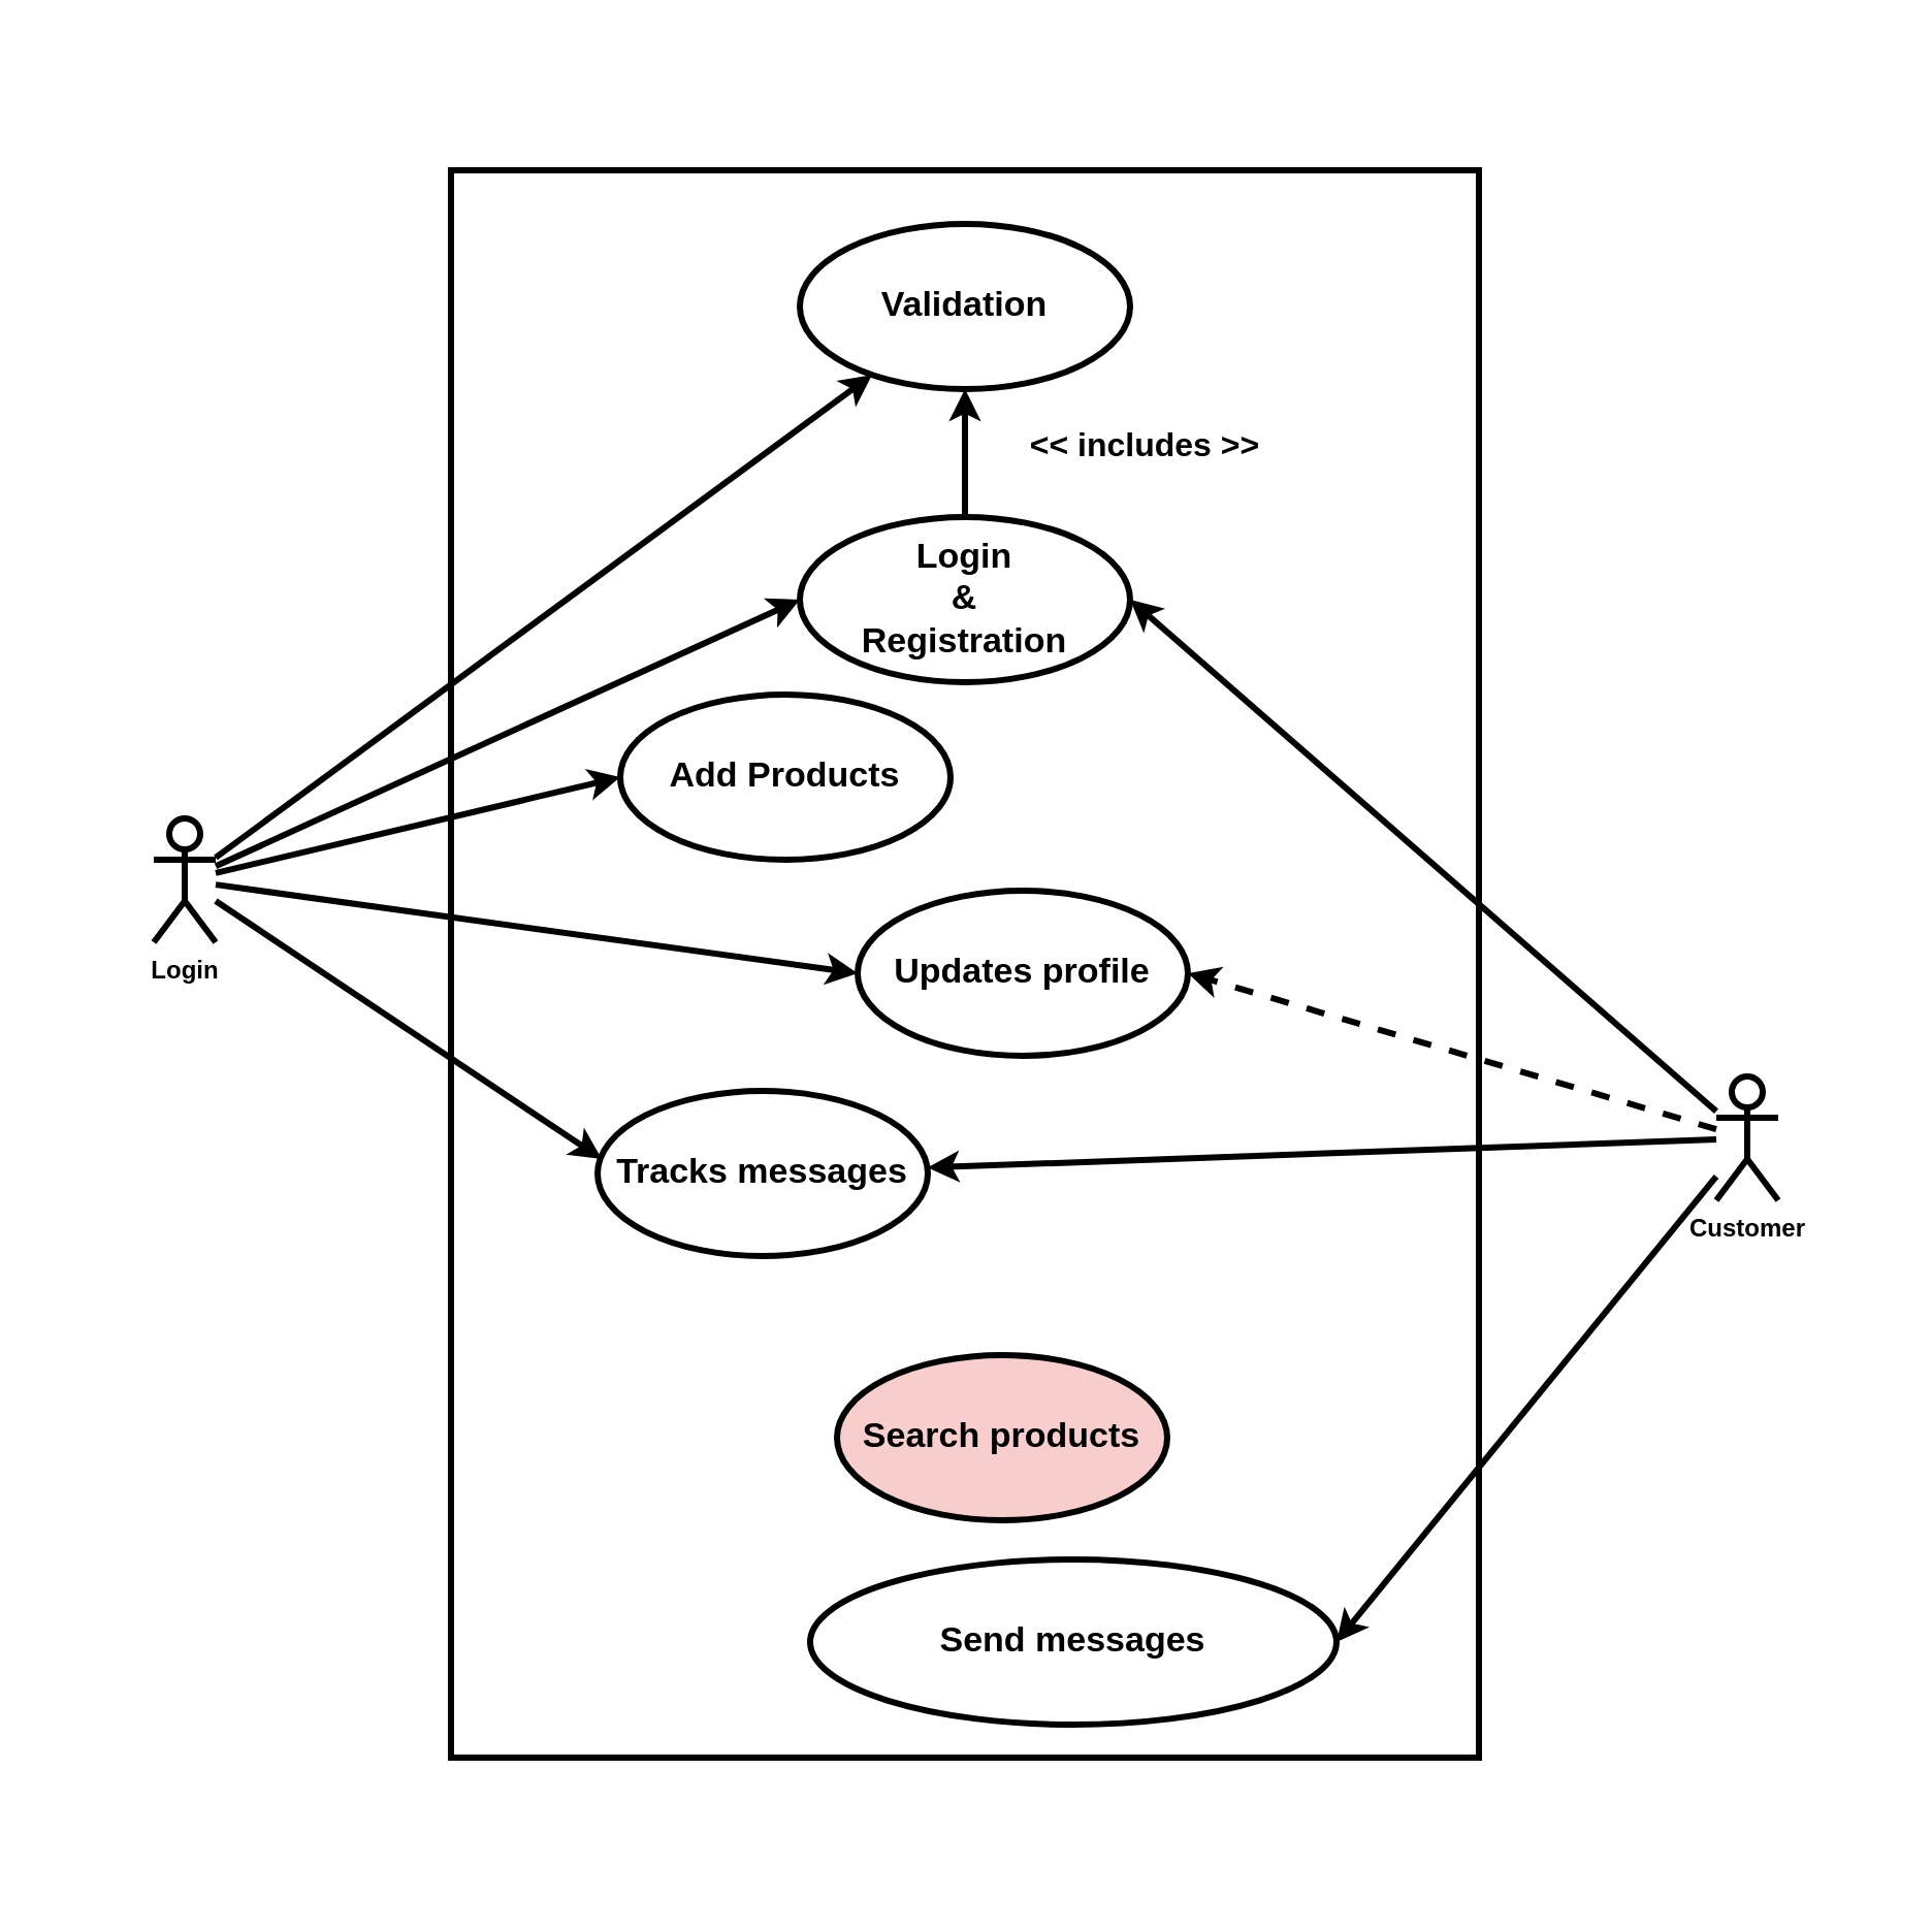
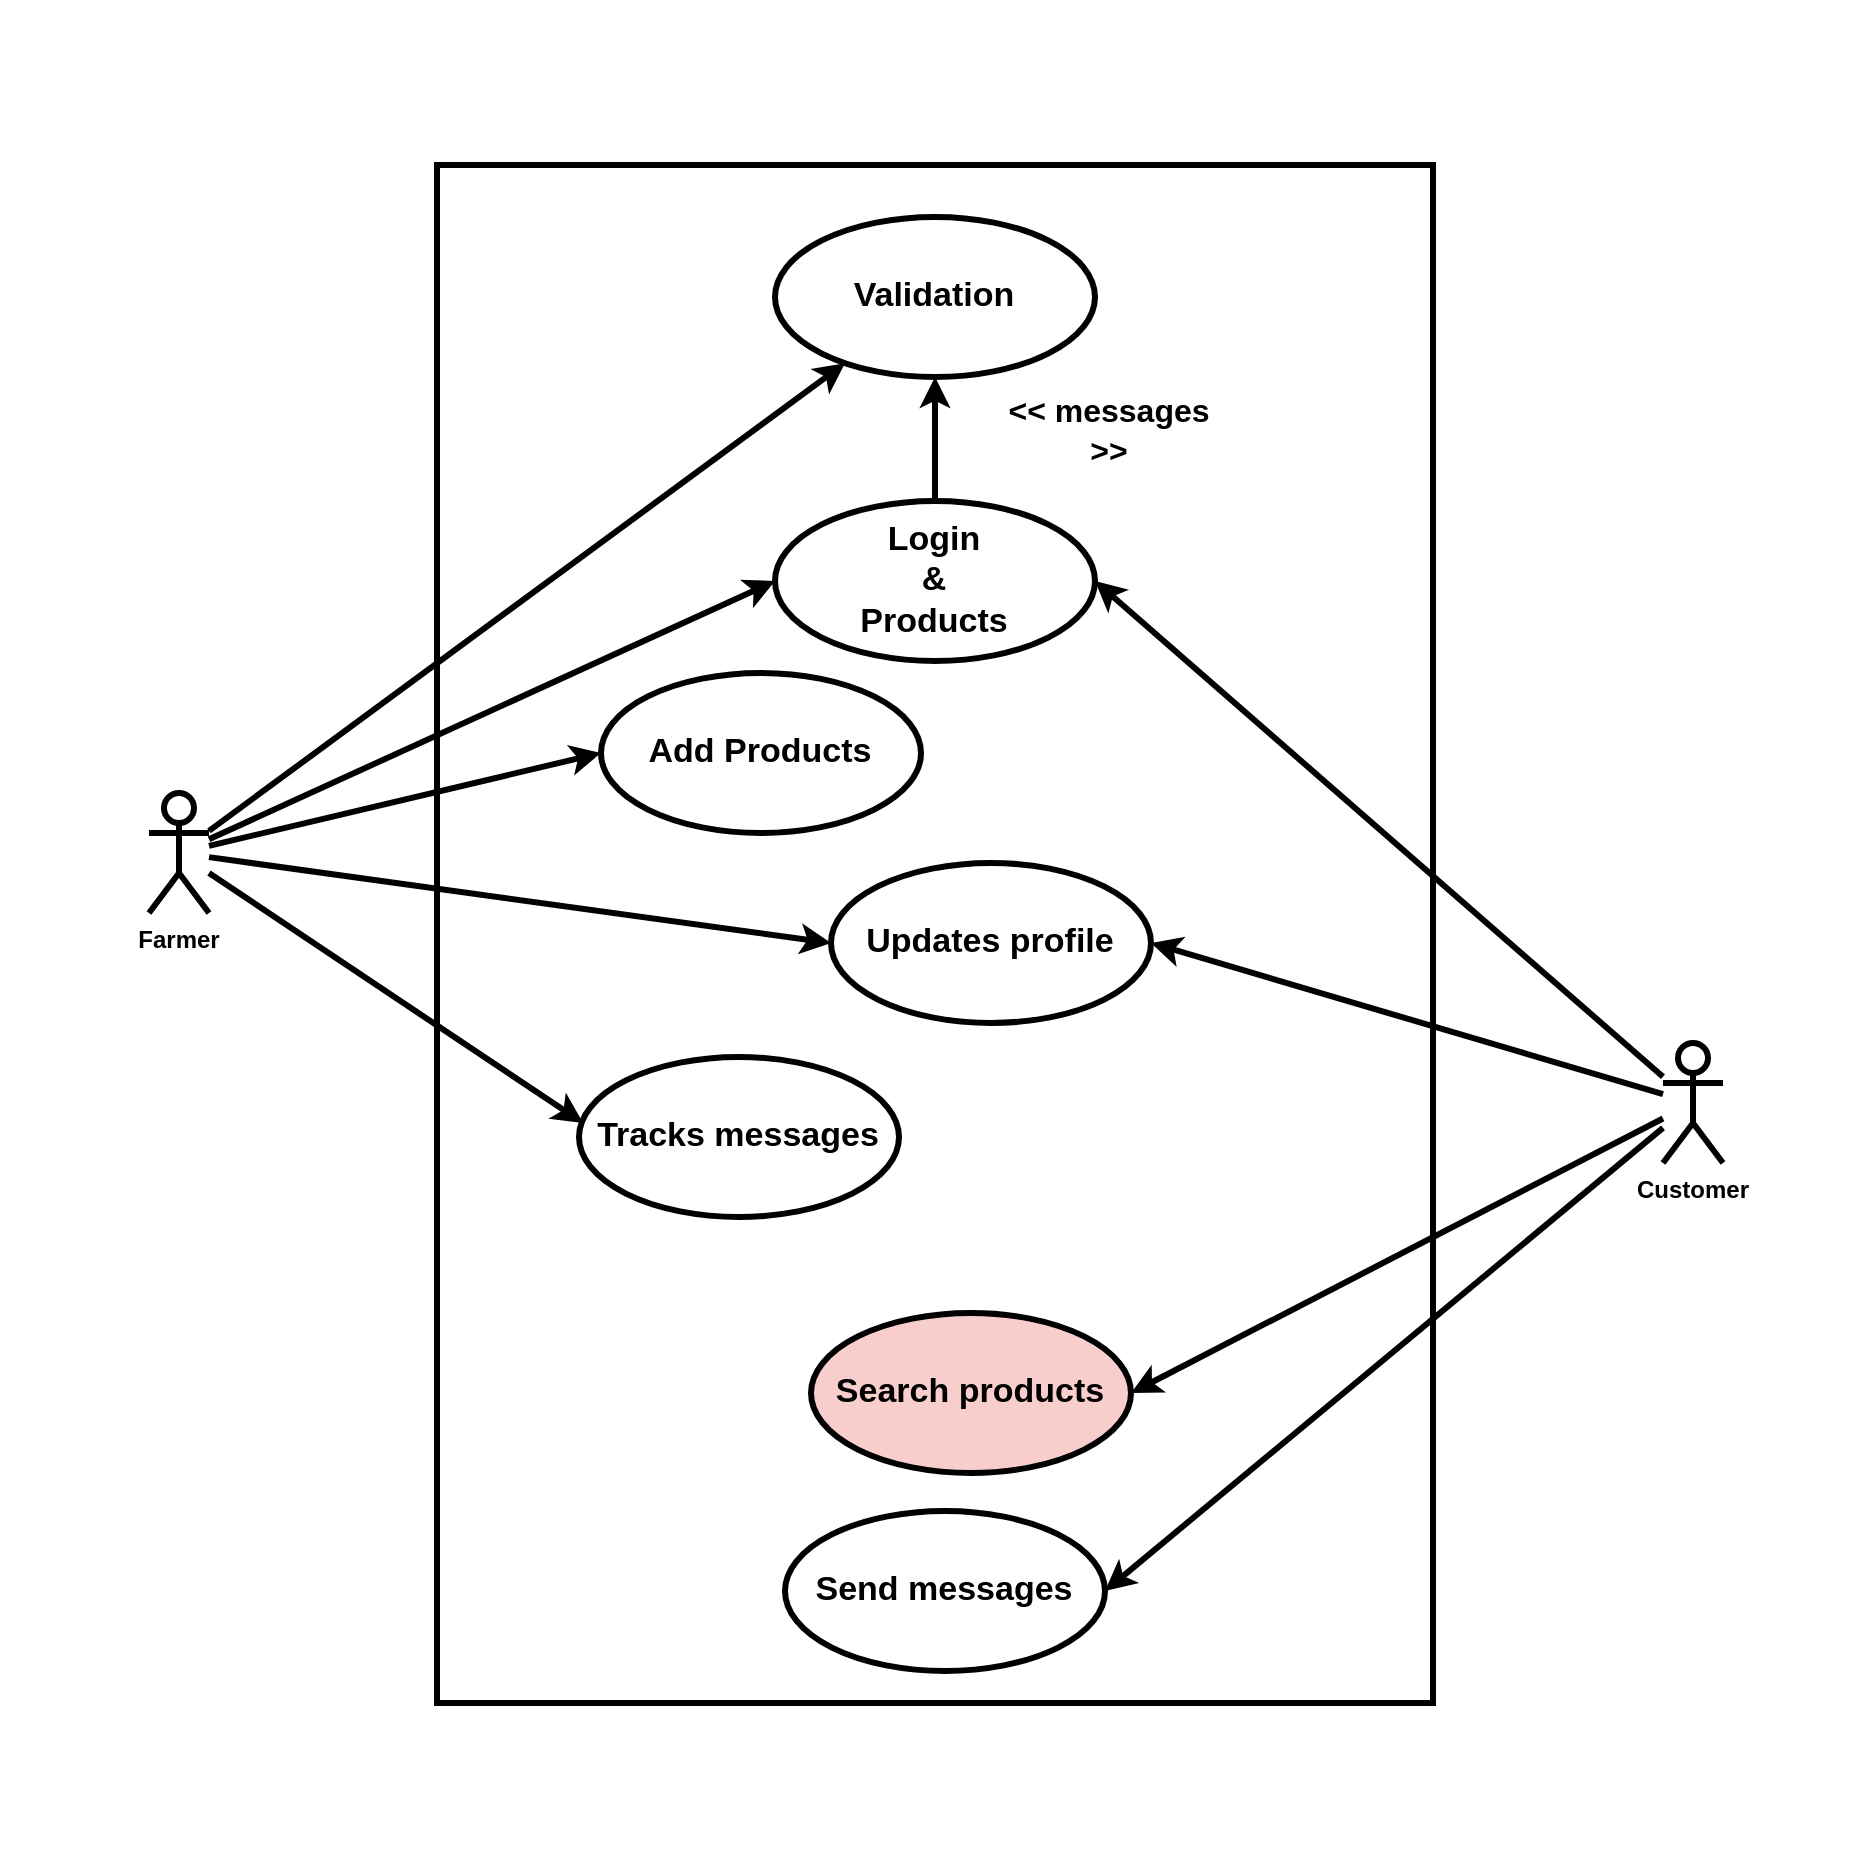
- <mxCell id="20" value="&lt;font color=&quot;#000000&quot;&gt;&lt;span style=&quot;font-size: 16px;&quot;&gt;&lt;b&gt;&amp;lt;&amp;lt; includes &amp;gt;&amp;gt;&lt;/b&gt;&lt;/span&gt;&lt;/font&gt;" style="text;html=1;strokeColor=none;fillColor=none;align=center;verticalAlign=middle;whiteSpace=wrap;rounded=0;strokeWidth=3;" parent="1" vertex="1"><mxGeometry x="492" y="200" width="125" height="30" as="geometry" /></mxCell>
+ <mxCell id="20" value="&lt;font color=&quot;#000000&quot;&gt;&lt;span style=&quot;font-size: 16px;&quot;&gt;&lt;b&gt;&amp;lt;&amp;lt; messages &amp;gt;&amp;gt;&lt;/b&gt;&lt;/span&gt;&lt;/font&gt;" style="text;html=1;strokeColor=none;fillColor=none;align=center;verticalAlign=middle;whiteSpace=wrap;rounded=0;strokeWidth=3;" parent="1" vertex="1"><mxGeometry x="492" y="200" width="125" height="30" as="geometry" /></mxCell>
- <mxCell id="10" value="&lt;b&gt;&lt;font style=&quot;font-size: 17px;&quot;&gt;Login&lt;br&gt;&amp;amp; &lt;br&gt;Registration&lt;/font&gt;&lt;/b&gt;" style="ellipse;whiteSpace=wrap;html=1;strokeColor=#000000;strokeWidth=3;fontSize=16;fontColor=#000000;fillColor=#FFFFFF;" parent="1" vertex="1"><mxGeometry x="387" y="250" width="160" height="80" as="geometry" /></mxCell>
+ <mxCell id="10" value="&lt;b&gt;&lt;font style=&quot;font-size: 17px;&quot;&gt;Login&lt;br&gt;&amp;amp; &lt;br&gt;Products&lt;/font&gt;&lt;/b&gt;" style="ellipse;whiteSpace=wrap;html=1;strokeColor=#000000;strokeWidth=3;fontSize=16;fontColor=#000000;fillColor=#FFFFFF;" parent="1" vertex="1"><mxGeometry x="387" y="250" width="160" height="80" as="geometry" /></mxCell>
- <mxCell id="8" value="&lt;b&gt;&lt;font color=&quot;#000000&quot;&gt;Login&lt;/font&gt;&lt;/b&gt;" style="shape=umlActor;verticalLabelPosition=bottom;verticalAlign=top;html=1;outlineConnect=0;strokeColor=#000000;strokeWidth=3;" parent="1" vertex="1"><mxGeometry x="74" y="396" width="30" height="60" as="geometry" /></mxCell>
+ <mxCell id="8" value="&lt;b&gt;&lt;font color=&quot;#000000&quot;&gt;Farmer&lt;/font&gt;&lt;/b&gt;" style="shape=umlActor;verticalLabelPosition=bottom;verticalAlign=top;html=1;outlineConnect=0;strokeColor=#000000;strokeWidth=3;" parent="1" vertex="1"><mxGeometry x="74" y="396" width="30" height="60" as="geometry" /></mxCell>
- <mxCell id="15" style="edgeStyle=none;html=1;entryX=1;entryY=0.5;entryDx=0;entryDy=0;strokeColor=#000000;strokeWidth=3;fontFamily=Tahoma;fontSize=17;fontColor=#000000;dashed=1;" parent="1" source="18" target="12" edge="1"><mxGeometry relative="1" as="geometry" /></mxCell>
+ <mxCell id="15" style="edgeStyle=none;html=1;entryX=1;entryY=0.5;entryDx=0;entryDy=0;strokeColor=#000000;strokeWidth=3;fontFamily=Tahoma;fontSize=17;fontColor=#000000;" parent="1" source="18" target="12" edge="1"><mxGeometry relative="1" as="geometry" /></mxCell>
- <mxCell id="16" style="edgeStyle=none;html=1;strokeColor=#000000;strokeWidth=3;fontFamily=Tahoma;fontSize=17;fontColor=#000000;" parent="1" source="18" target="13" edge="1"><mxGeometry relative="1" as="geometry" /></mxCell>
+ <mxCell id="16" style="edgeStyle=none;html=1;entryX=1;entryY=0.5;entryDx=0;entryDy=0;strokeColor=#000000;strokeWidth=3;fontFamily=Tahoma;fontSize=17;fontColor=#000000;" parent="1" source="18" target="21" edge="1"><mxGeometry relative="1" as="geometry" /></mxCell>
- <mxCell id="22" value="&lt;span style=&quot;font-size: 17px;&quot;&gt;&lt;b&gt;Send messages&lt;/b&gt;&lt;/span&gt;" style="ellipse;whiteSpace=wrap;html=1;strokeColor=#000000;strokeWidth=3;fontSize=16;fontColor=#000000;fillColor=#FFFFFF;" parent="1" vertex="1"><mxGeometry x="392" y="755" width="255" height="80" as="geometry" /></mxCell>
+ <mxCell id="22" value="&lt;span style=&quot;font-size: 17px;&quot;&gt;&lt;b&gt;Send messages&lt;/b&gt;&lt;/span&gt;" style="ellipse;whiteSpace=wrap;html=1;strokeColor=#000000;strokeWidth=3;fontSize=16;fontColor=#000000;fillColor=#FFFFFF;" parent="1" vertex="1"><mxGeometry x="392" y="755" width="160" height="80" as="geometry" /></mxCell>
